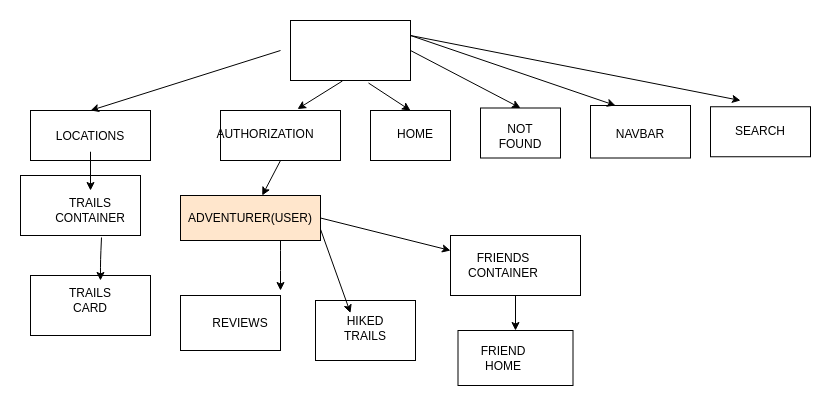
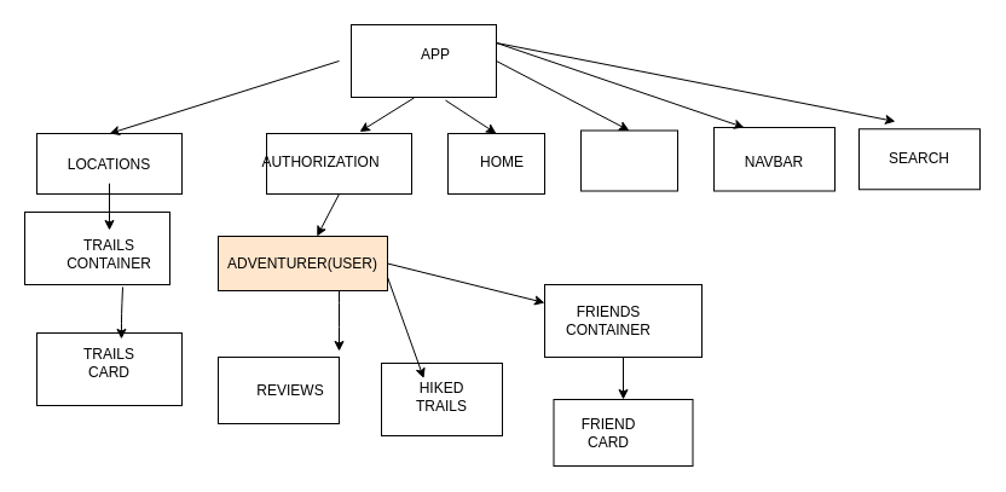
+ <mxCell id="5" value="APP" style="text;html=1;strokeColor=none;fillColor=none;align=center;verticalAlign=middle;whiteSpace=wrap;rounded=0;" parent="1" vertex="1"><mxGeometry x="330" y="30" width="60" height="30" as="geometry" /></mxCell>
- <mxCell id="16" value="NOT FOUND" style="text;html=1;strokeColor=none;fillColor=none;align=center;verticalAlign=middle;whiteSpace=wrap;rounded=0;" parent="1" vertex="1"><mxGeometry x="490" y="121.25" width="60" height="30" as="geometry" /></mxCell>
- <mxCell id="22" value="FRIEND HOME" style="text;html=1;strokeColor=none;fillColor=none;align=center;verticalAlign=middle;whiteSpace=wrap;rounded=0;" parent="1" vertex="1"><mxGeometry x="473" y="342.5" width="60" height="30" as="geometry" /></mxCell>
+ <mxCell id="22" value="FRIEND CARD" style="text;html=1;strokeColor=none;fillColor=none;align=center;verticalAlign=middle;whiteSpace=wrap;rounded=0;" parent="1" vertex="1"><mxGeometry x="473" y="342.5" width="60" height="30" as="geometry" /></mxCell>
